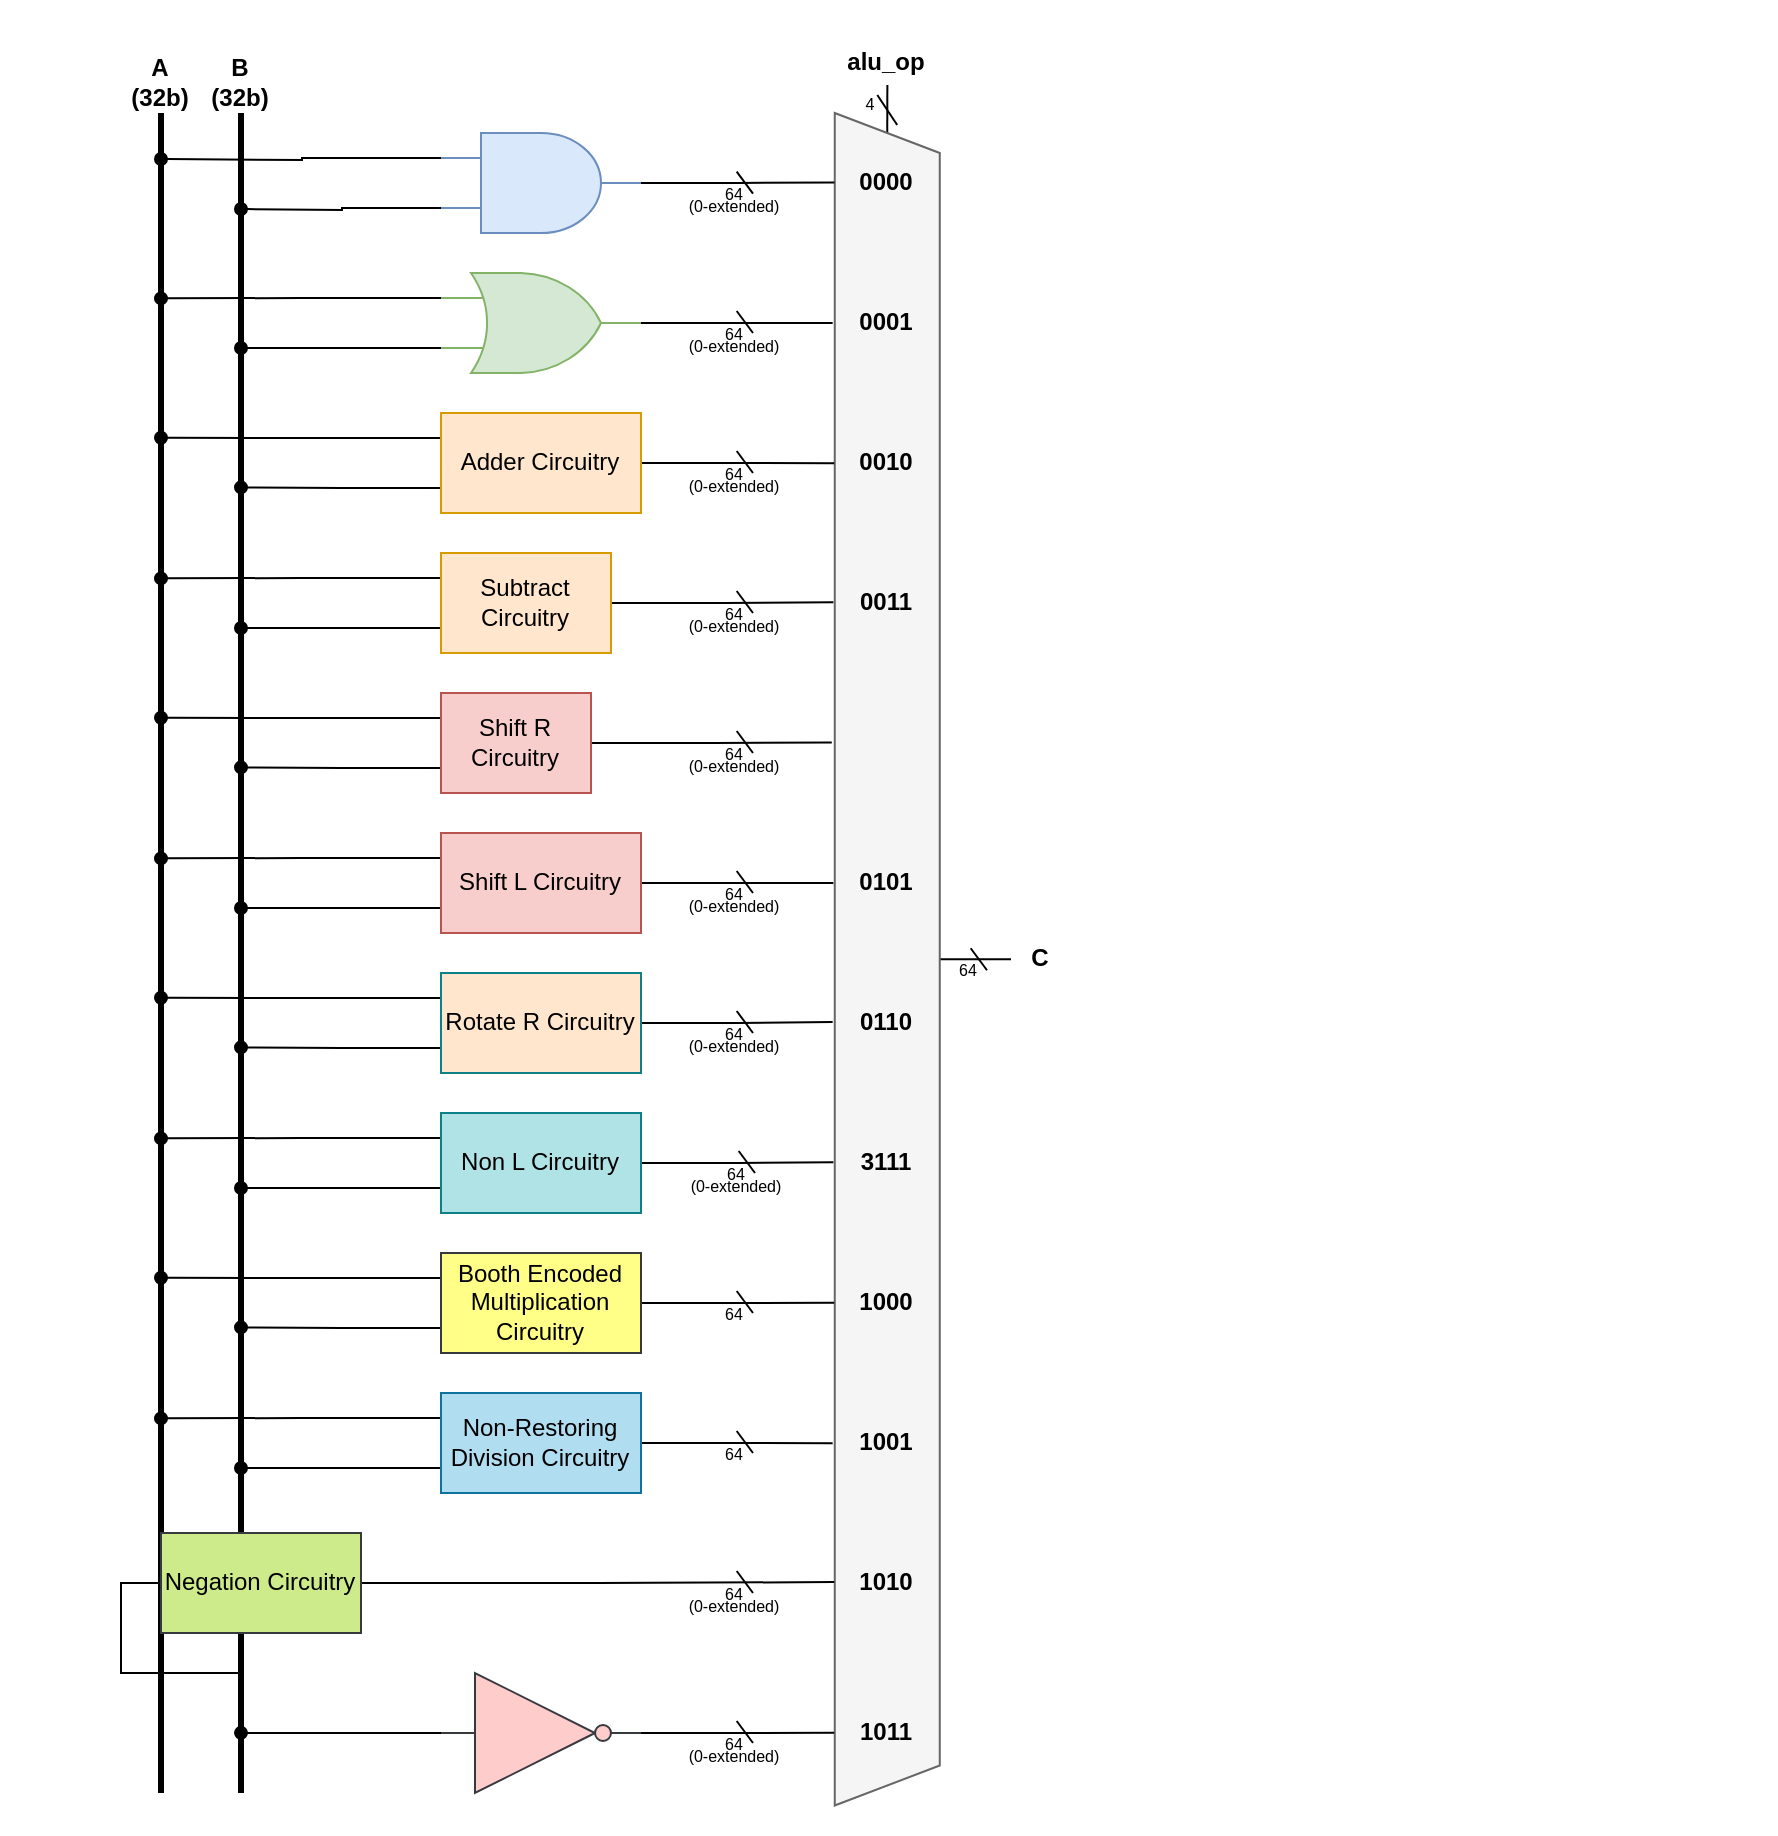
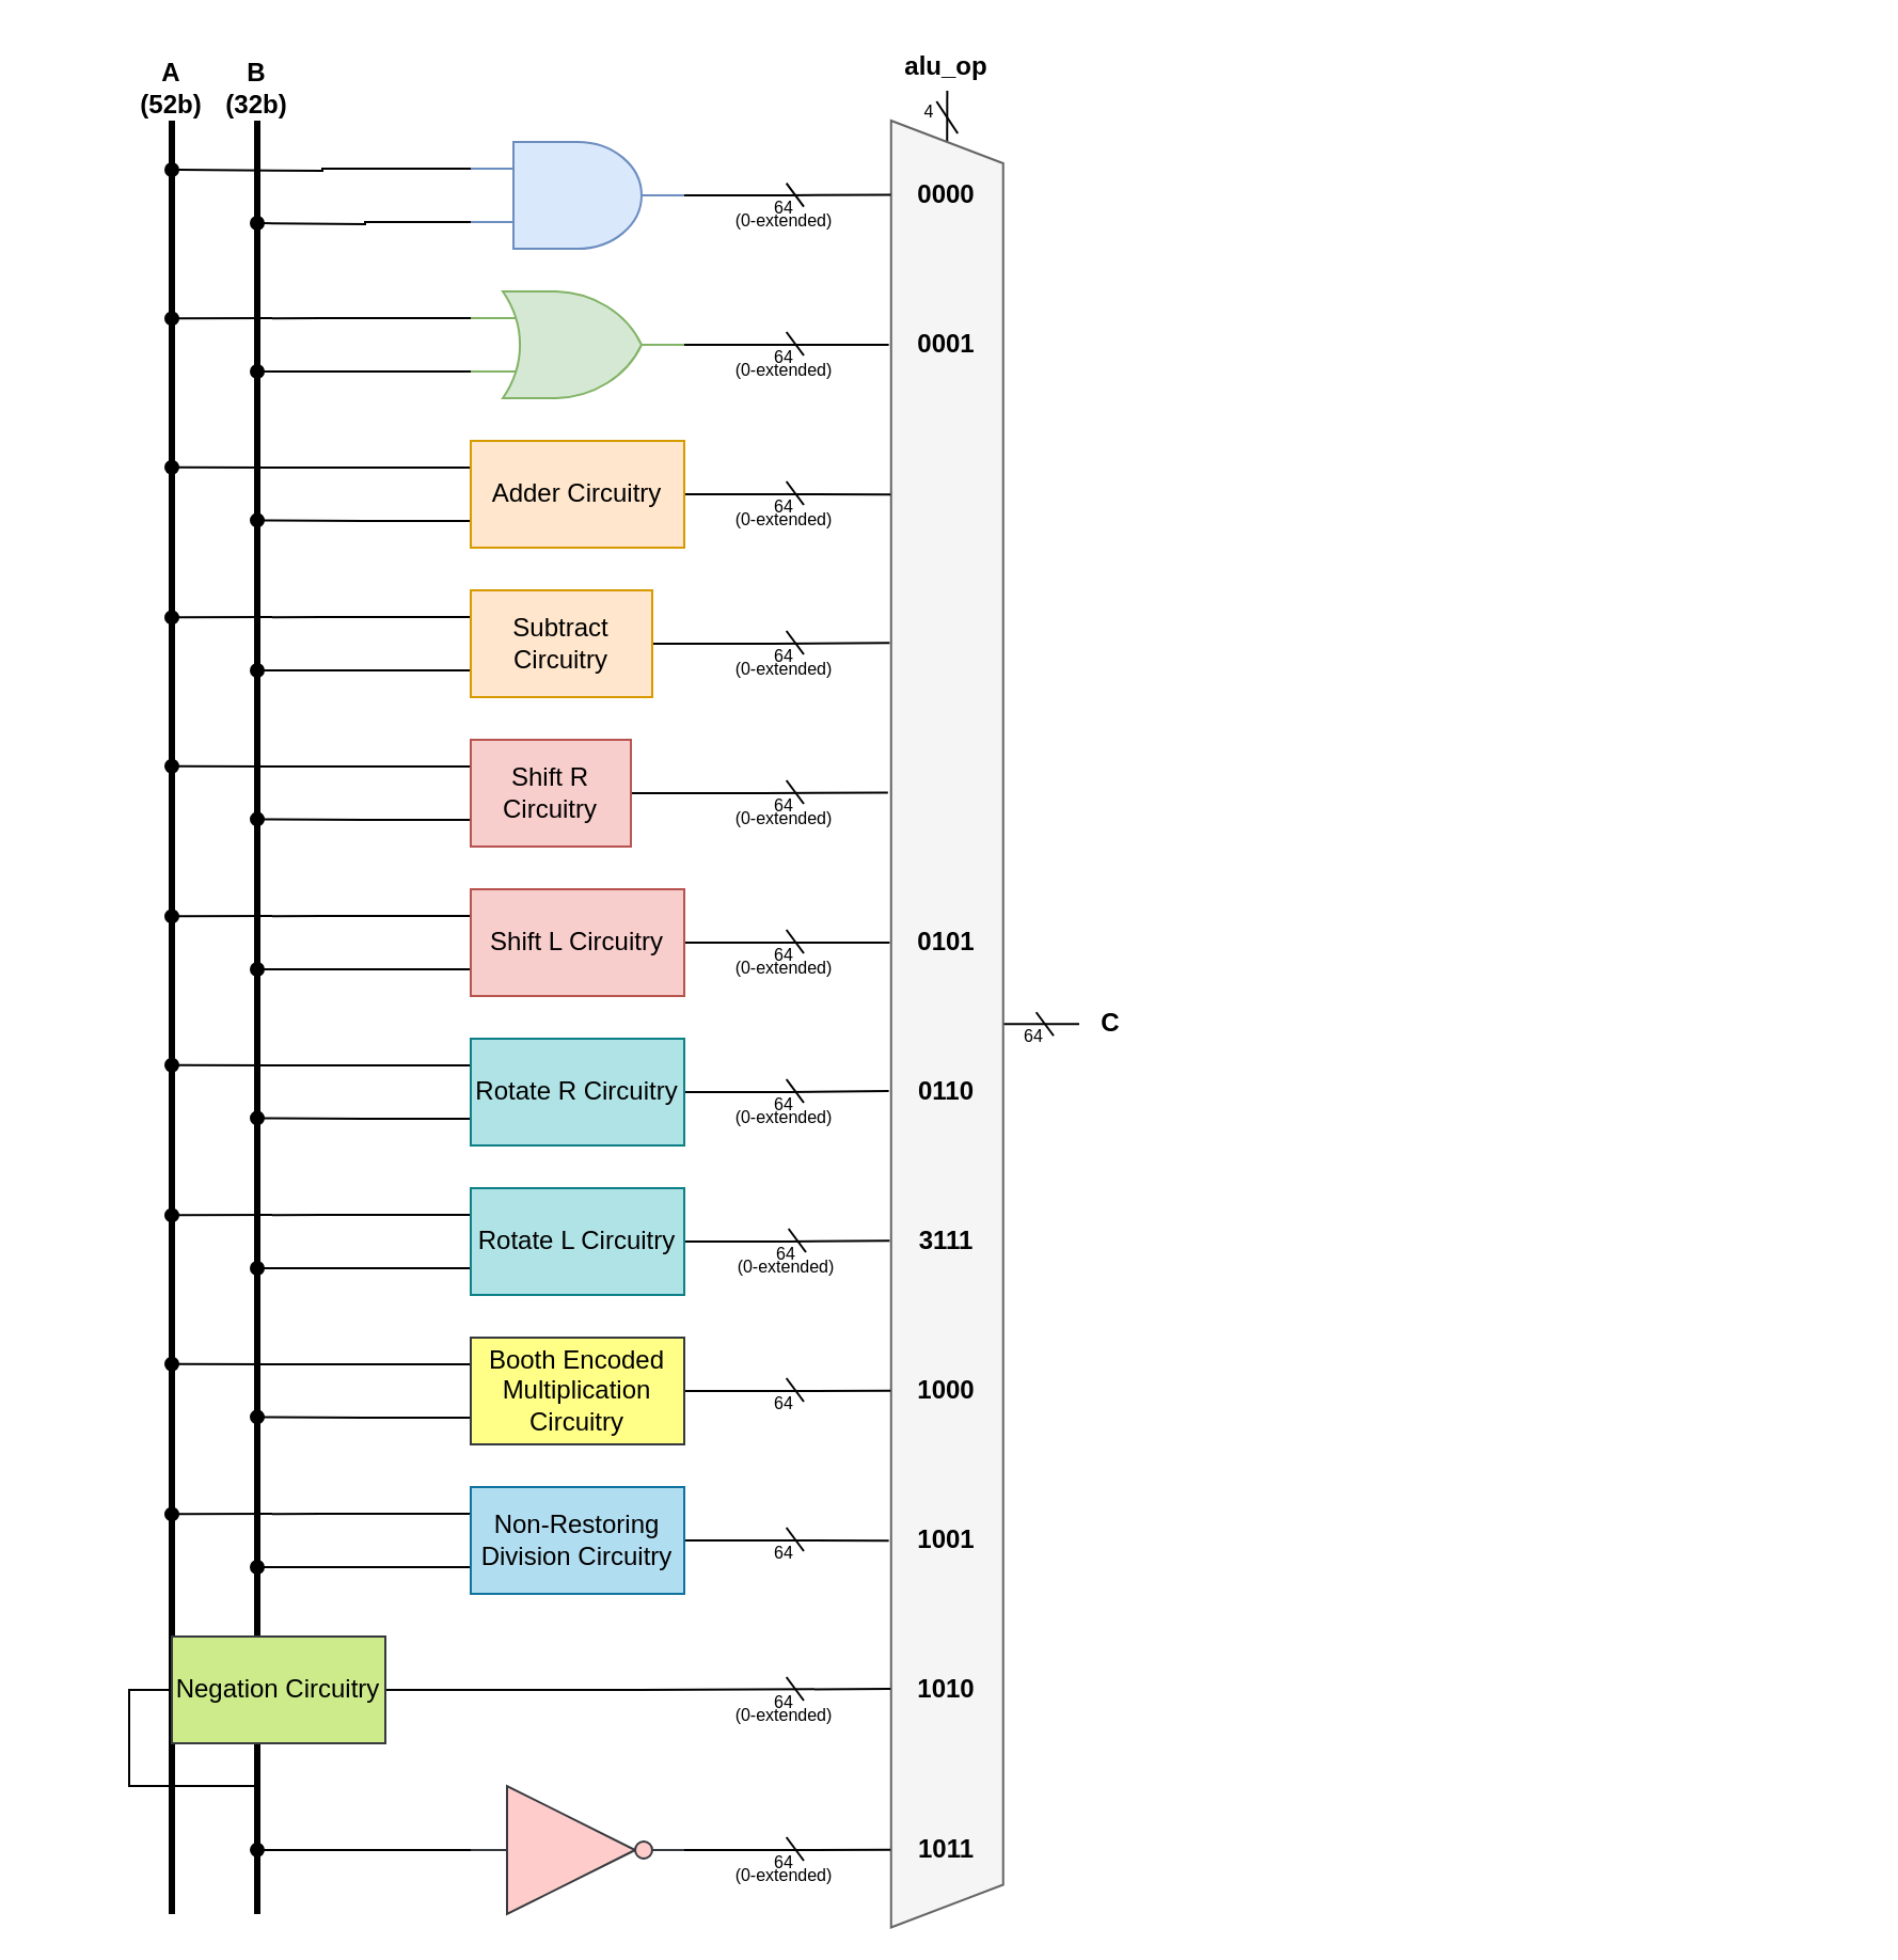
- <mxCell id="3" value="&lt;b&gt;A&lt;br&gt;(32b)&lt;br&gt;&lt;/b&gt;" style="text;html=1;strokeColor=none;fillColor=none;align=center;verticalAlign=middle;whiteSpace=wrap;rounded=0;" parent="1" vertex="1"><mxGeometry x="50" y="26" width="60" height="30" as="geometry" /></mxCell>
+ <mxCell id="3" value="&lt;b&gt;A&lt;br&gt;(52b)&lt;br&gt;&lt;/b&gt;" style="text;html=1;strokeColor=none;fillColor=none;align=center;verticalAlign=middle;whiteSpace=wrap;rounded=0;" parent="1" vertex="1"><mxGeometry x="50" y="26" width="60" height="30" as="geometry" /></mxCell>
- <mxCell id="58" value="&lt;b&gt;0010&lt;/b&gt;" style="text;html=1;strokeColor=none;fillColor=none;align=center;verticalAlign=middle;whiteSpace=wrap;rounded=0;" parent="1" vertex="1"><mxGeometry x="413.13" y="216" width="60" height="30" as="geometry" /></mxCell>
- <mxCell id="59" value="&lt;b&gt;0011&lt;/b&gt;" style="text;html=1;strokeColor=none;fillColor=none;align=center;verticalAlign=middle;whiteSpace=wrap;rounded=0;" parent="1" vertex="1"><mxGeometry x="413.12" y="286" width="60" height="30" as="geometry" /></mxCell>
- <mxCell id="39" value="Rotate R Circuitry" style="rounded=0;whiteSpace=wrap;html=1;fillColor=#ffe6cc;strokeColor=#0e8088;" parent="1" vertex="1"><mxGeometry x="220" y="486" width="100" height="50" as="geometry" /></mxCell>
+ <mxCell id="39" value="Rotate R Circuitry" style="rounded=0;whiteSpace=wrap;html=1;fillColor=#b0e3e6;strokeColor=#0e8088;" parent="1" vertex="1"><mxGeometry x="220" y="486" width="100" height="50" as="geometry" /></mxCell>
- <mxCell id="43" value="Non L Circuitry" style="rounded=0;whiteSpace=wrap;html=1;fillColor=#b0e3e6;strokeColor=#0e8088;" parent="1" vertex="1"><mxGeometry x="220" y="556" width="100" height="50" as="geometry" /></mxCell>
+ <mxCell id="43" value="Rotate L Circuitry" style="rounded=0;whiteSpace=wrap;html=1;fillColor=#b0e3e6;strokeColor=#0e8088;" parent="1" vertex="1"><mxGeometry x="220" y="556" width="100" height="50" as="geometry" /></mxCell>
